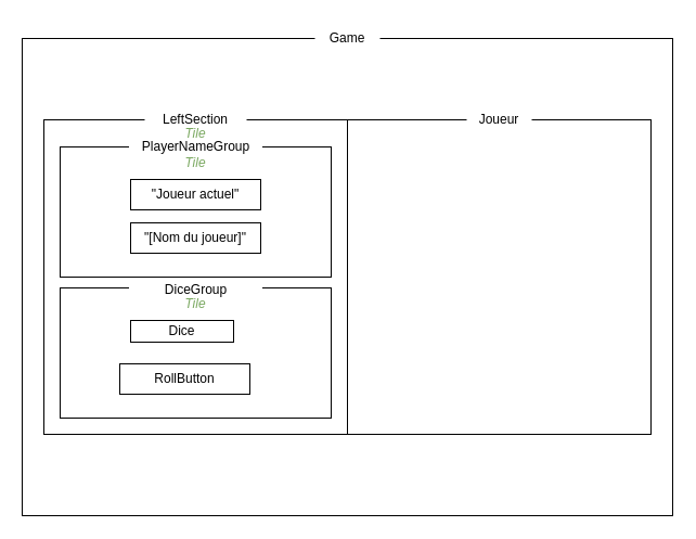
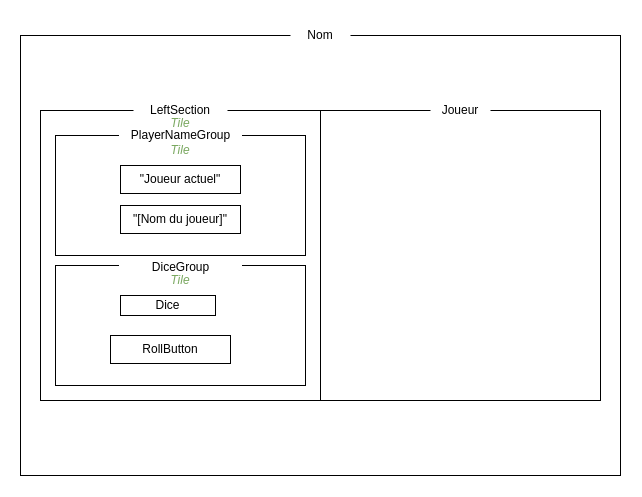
- <mxCell id="7" value="Game" style="text;html=1;strokeColor=none;fillColor=default;align=center;verticalAlign=middle;whiteSpace=wrap;rounded=0;" parent="1" vertex="1"><mxGeometry x="290" y="20" width="60" height="30" as="geometry" /></mxCell>
+ <mxCell id="7" value="Nom" style="text;html=1;strokeColor=none;fillColor=default;align=center;verticalAlign=middle;whiteSpace=wrap;rounded=0;" parent="1" vertex="1"><mxGeometry x="290" y="20" width="60" height="30" as="geometry" /></mxCell>
